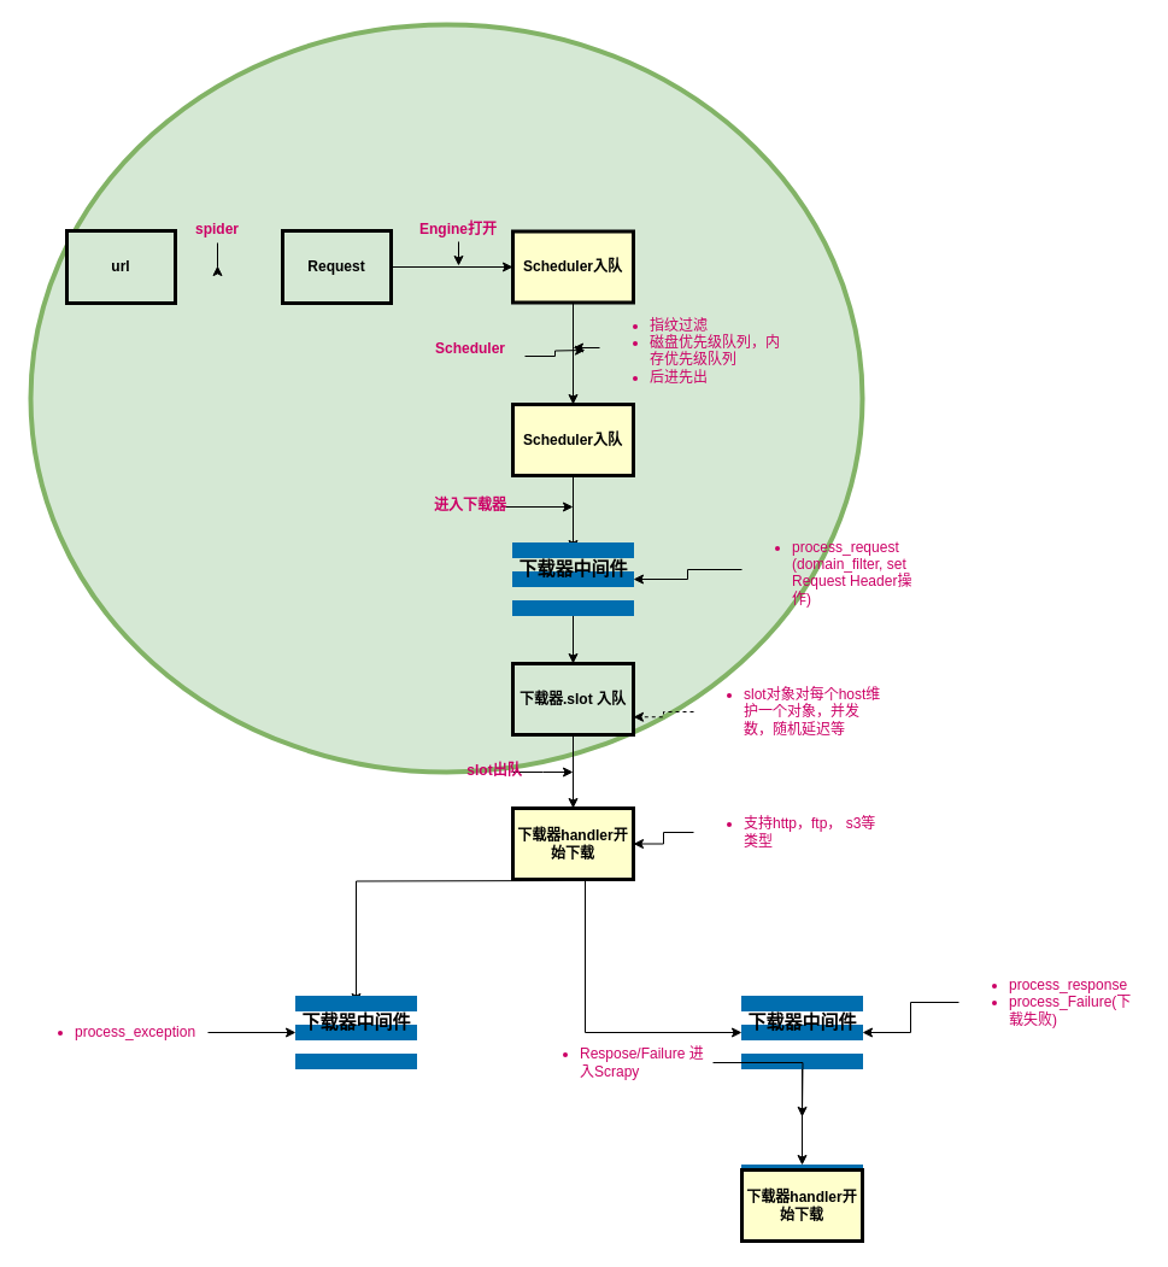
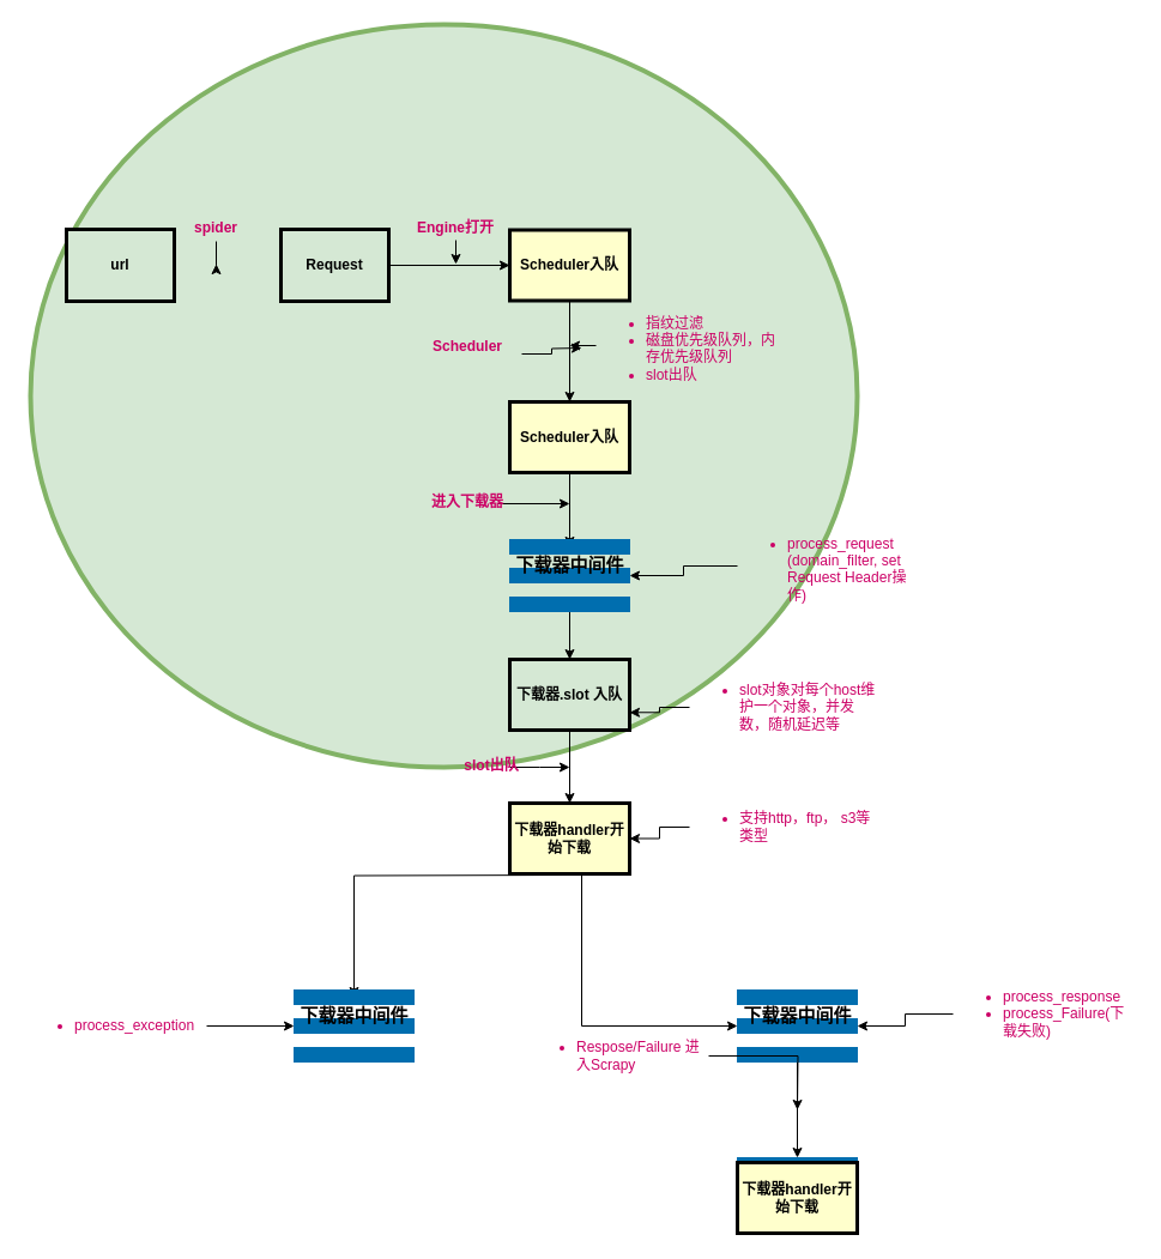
- <mxCell id="21" value="&lt;ul style=&quot;font-size: 12px&quot;&gt;&lt;li&gt;指纹过滤&lt;/li&gt;&lt;li&gt;磁盘优先级队列，内存优先级队列&lt;/li&gt;&lt;li&gt;后进先出&lt;/li&gt;&lt;/ul&gt;" style="text;strokeColor=none;fillColor=none;html=1;whiteSpace=wrap;verticalAlign=middle;overflow=hidden;labelBackgroundColor=none;fontSize=34;fontColor=#CC0066;align=left;" vertex="1" parent="1"><mxGeometry x="497" y="248" width="160" height="80" as="geometry" /></mxCell>
+ <mxCell id="21" value="&lt;ul style=&quot;font-size: 12px&quot;&gt;&lt;li&gt;指纹过滤&lt;/li&gt;&lt;li&gt;磁盘优先级队列，内存优先级队列&lt;/li&gt;&lt;li&gt;slot出队&lt;/li&gt;&lt;/ul&gt;" style="text;strokeColor=none;fillColor=none;html=1;whiteSpace=wrap;verticalAlign=middle;overflow=hidden;labelBackgroundColor=none;fontSize=34;fontColor=#CC0066;align=left;" vertex="1" parent="1"><mxGeometry x="497" y="248" width="160" height="80" as="geometry" /></mxCell>
- <mxCell id="26" style="edgeStyle=orthogonalEdgeStyle;rounded=0;orthogonalLoop=1;jettySize=auto;html=1;entryX=1;entryY=0.75;entryDx=0;entryDy=0;fontSize=34;fontColor=#CC0066;dashed=1;" edge="1" parent="1" source="27" target="25"><mxGeometry relative="1" as="geometry" /></mxCell>
+ <mxCell id="26" style="edgeStyle=orthogonalEdgeStyle;rounded=0;orthogonalLoop=1;jettySize=auto;html=1;entryX=1;entryY=0.75;entryDx=0;entryDy=0;fontSize=34;fontColor=#CC0066;" edge="1" parent="1" source="27" target="25"><mxGeometry relative="1" as="geometry" /></mxCell>
- <mxCell id="40" value="&lt;ul style=&quot;font-size: 12px&quot;&gt;&lt;li&gt;process_response&amp;nbsp;&lt;/li&gt;&lt;li&gt;process_Failure(下载失败)&lt;/li&gt;&lt;/ul&gt;" style="text;strokeColor=none;fillColor=none;html=1;whiteSpace=wrap;verticalAlign=middle;overflow=hidden;labelBackgroundColor=none;fontSize=34;fontColor=#CC0066;align=left;" vertex="1" parent="1"><mxGeometry x="795" y="791" width="152" height="80" as="geometry" /></mxCell>
+ <mxCell id="40" value="&lt;ul style=&quot;font-size: 12px&quot;&gt;&lt;li&gt;process_response&amp;nbsp;&lt;/li&gt;&lt;li&gt;process_Failure(下载失败)&lt;/li&gt;&lt;/ul&gt;" style="text;strokeColor=none;fillColor=none;html=1;whiteSpace=wrap;verticalAlign=middle;overflow=hidden;labelBackgroundColor=none;fontSize=34;fontColor=#CC0066;align=left;" vertex="1" parent="1"><mxGeometry x="795" y="806" width="152" height="80" as="geometry" /></mxCell>
